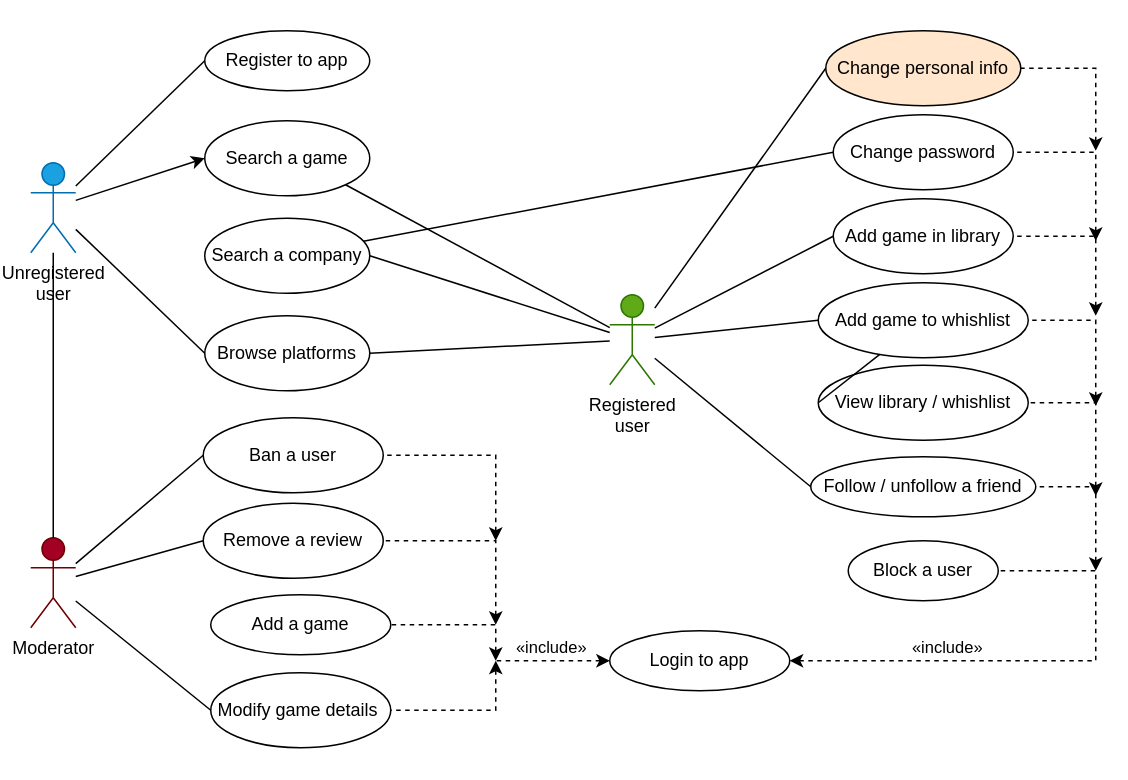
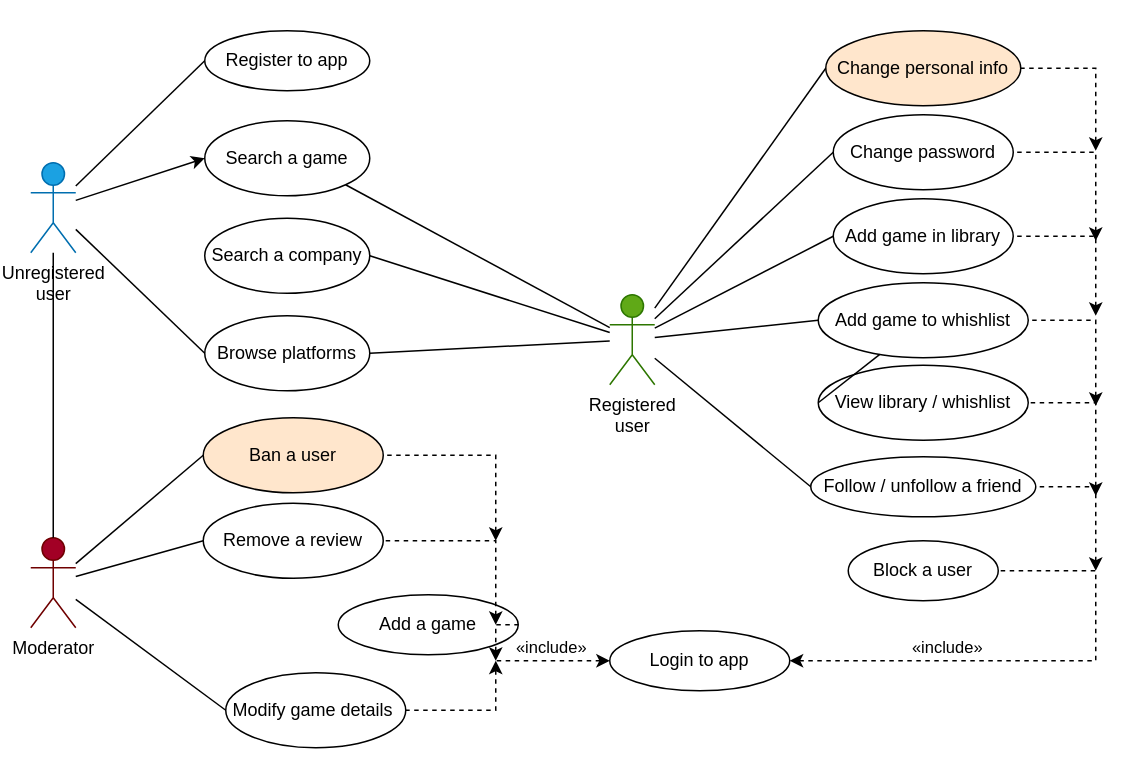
- <mxCell id="40" style="edgeStyle=none;html=1;exitX=0;exitY=0.5;exitDx=0;exitDy=0;fontColor=#000000;endArrow=none;endFill=0;" edge="1" parent="1" source="18" target="10"><mxGeometry relative="1" as="geometry"><mxPoint x="750" y="165" as="sourcePoint" /><mxPoint x="446" y="232.661" as="targetPoint" /></mxGeometry></mxCell>
+ <mxCell id="40" style="edgeStyle=none;html=1;exitX=0;exitY=0.5;exitDx=0;exitDy=0;fontColor=#000000;endArrow=none;endFill=0;" edge="1" parent="1" source="18" target="2"><mxGeometry relative="1" as="geometry"><mxPoint x="750" y="165" as="sourcePoint" /><mxPoint x="446" y="232.661" as="targetPoint" /></mxGeometry></mxCell>
- <mxCell id="14" value="Ban a user" style="ellipse;whiteSpace=wrap;html=1;" parent="1" vertex="1"><mxGeometry x="135" y="278" width="120" height="50" as="geometry" /></mxCell>
+ <mxCell id="14" value="Ban a user" style="ellipse;whiteSpace=wrap;html=1;fillColor=#ffe6cc;" parent="1" vertex="1"><mxGeometry x="135" y="278" width="120" height="50" as="geometry" /></mxCell>
- <mxCell id="27" value="Add a game" style="ellipse;whiteSpace=wrap;html=1;" parent="1" vertex="1"><mxGeometry x="140" y="396" width="120" height="40" as="geometry" /></mxCell>
+ <mxCell id="27" value="Add a game" style="ellipse;whiteSpace=wrap;html=1;" parent="1" vertex="1"><mxGeometry x="225" y="396" width="120" height="40" as="geometry" /></mxCell>
- <mxCell id="28" value="Modify game details&amp;nbsp;" style="ellipse;whiteSpace=wrap;html=1;" parent="1" vertex="1"><mxGeometry x="140" y="448" width="120" height="50" as="geometry" /></mxCell>
+ <mxCell id="28" value="Modify game details&amp;nbsp;" style="ellipse;whiteSpace=wrap;html=1;" parent="1" vertex="1"><mxGeometry x="150" y="448" width="120" height="50" as="geometry" /></mxCell>
